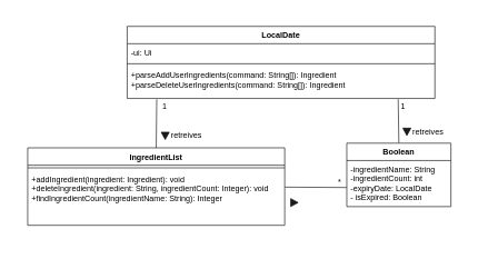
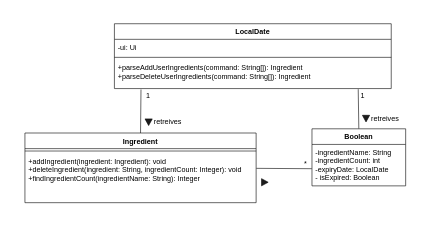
- <mxCell id="13" value="IngredientList" style="swimlane;fontStyle=1;align=center;verticalAlign=top;childLayout=stackLayout;horizontal=1;startSize=26;horizontalStack=0;resizeParent=1;resizeParentMax=0;resizeLast=0;collapsible=1;marginBottom=0;fillColor=#FFFFFF;" parent="1" vertex="1"><mxGeometry x="41" y="221" width="385" height="116" as="geometry" /></mxCell>
+ <mxCell id="13" value="Ingredient" style="swimlane;fontStyle=1;align=center;verticalAlign=top;childLayout=stackLayout;horizontal=1;startSize=26;horizontalStack=0;resizeParent=1;resizeParentMax=0;resizeLast=0;collapsible=1;marginBottom=0;fillColor=#FFFFFF;" parent="1" vertex="1"><mxGeometry x="41" y="221" width="385" height="116" as="geometry" /></mxCell>
